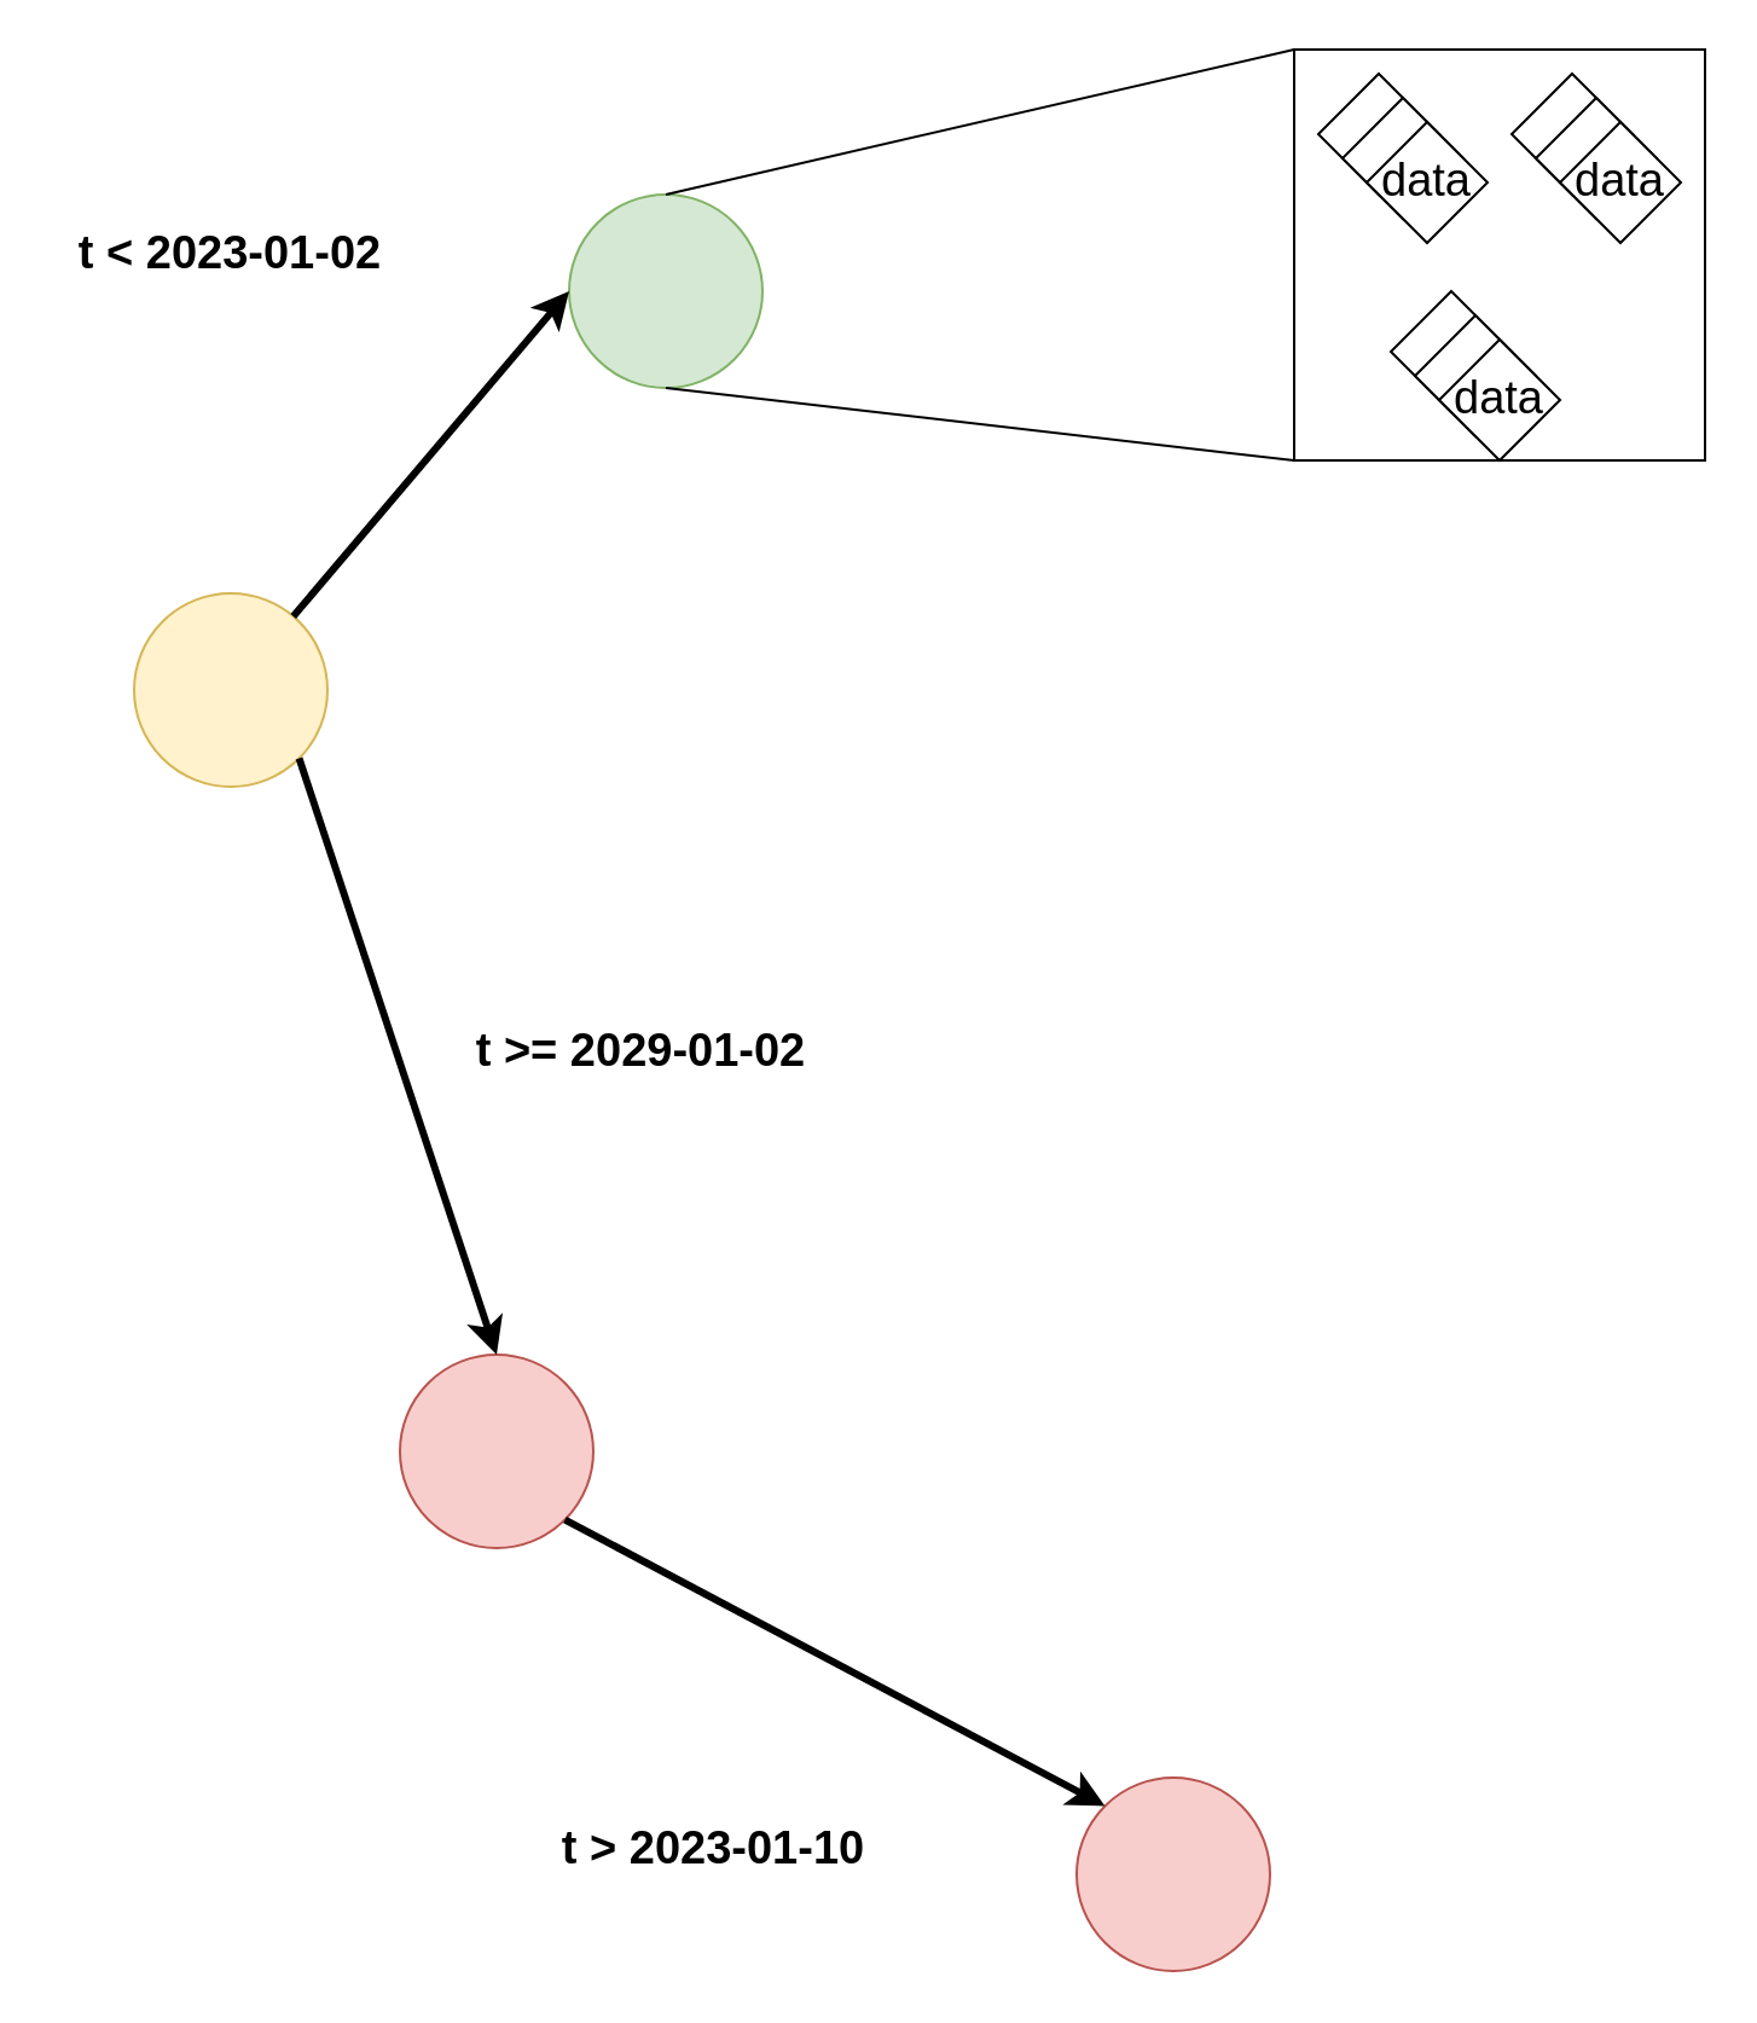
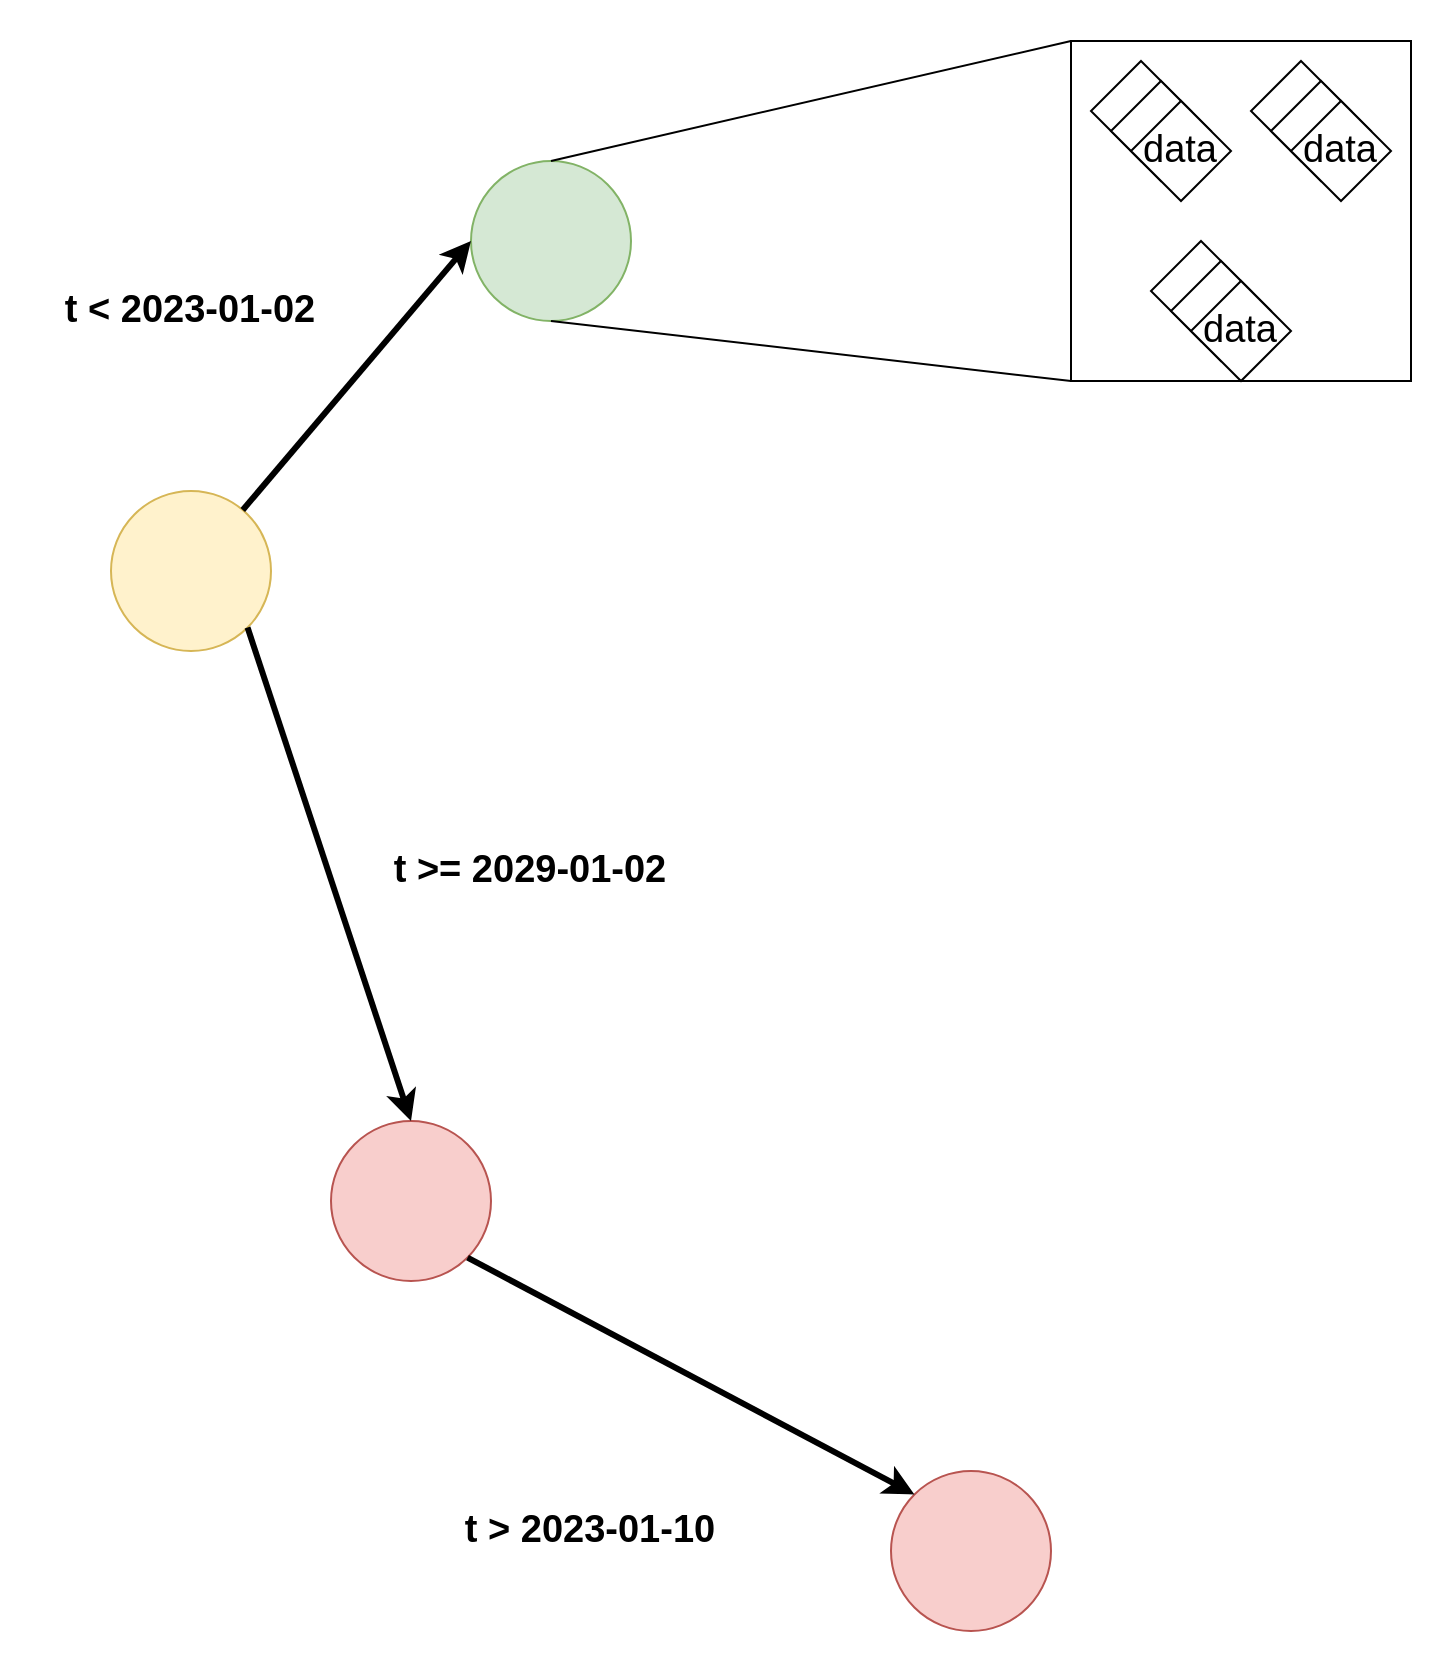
- <mxCell id="11" value="&lt;b&gt;&lt;font style=&quot;font-size: 19px;&quot;&gt;t &amp;lt; 2023-01-02&lt;/font&gt;&lt;/b&gt;" style="text;html=1;strokeColor=none;fillColor=none;align=center;verticalAlign=middle;whiteSpace=wrap;rounded=0;" vertex="1" parent="1"><mxGeometry x="20" y="90" width="150" height="30" as="geometry" /></mxCell>
+ <mxCell id="11" value="&lt;b&gt;&lt;font style=&quot;font-size: 19px;&quot;&gt;t &amp;lt; 2023-01-02&lt;/font&gt;&lt;/b&gt;" style="text;html=1;strokeColor=none;fillColor=none;align=center;verticalAlign=middle;whiteSpace=wrap;rounded=0;" vertex="1" parent="1"><mxGeometry x="20" y="140" width="150" height="30" as="geometry" /></mxCell>
